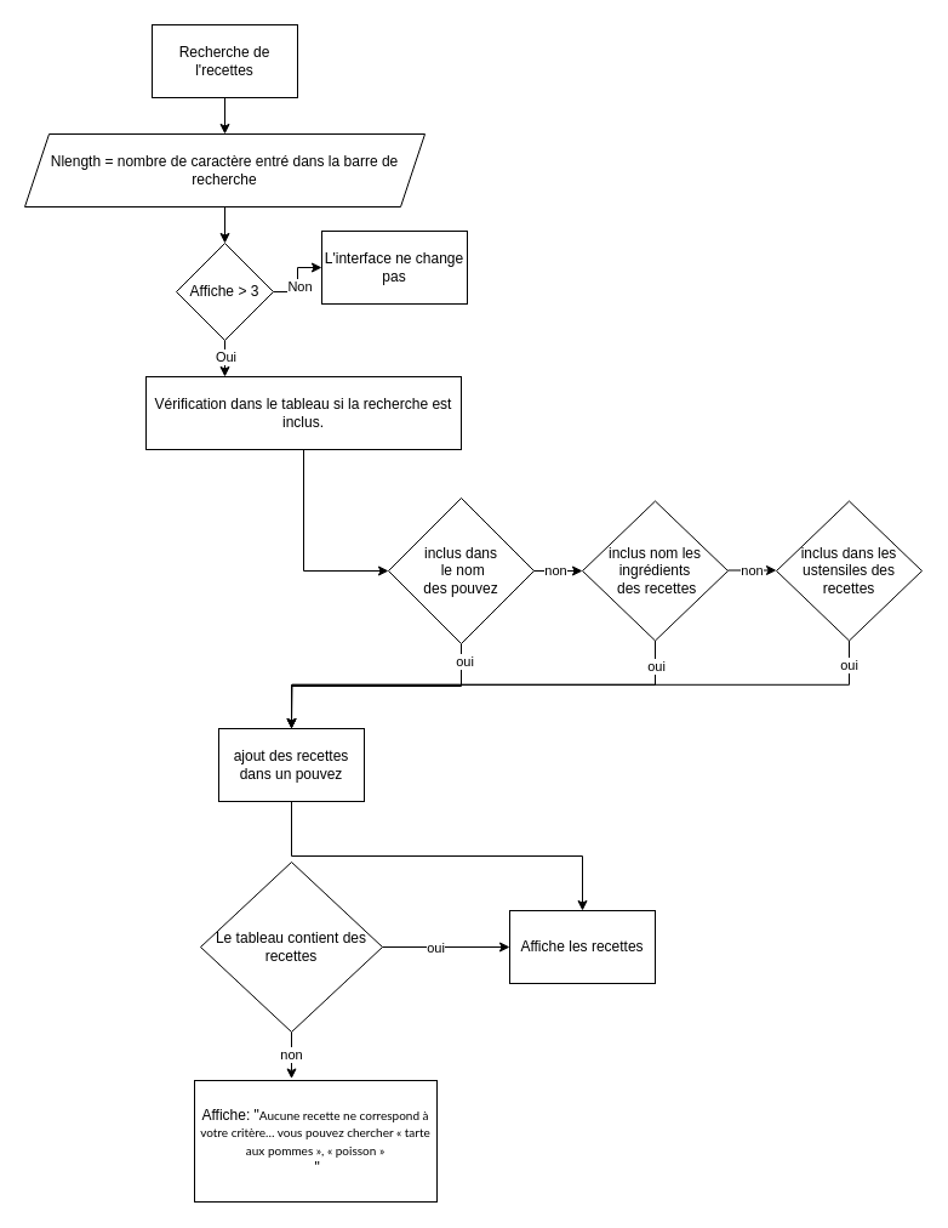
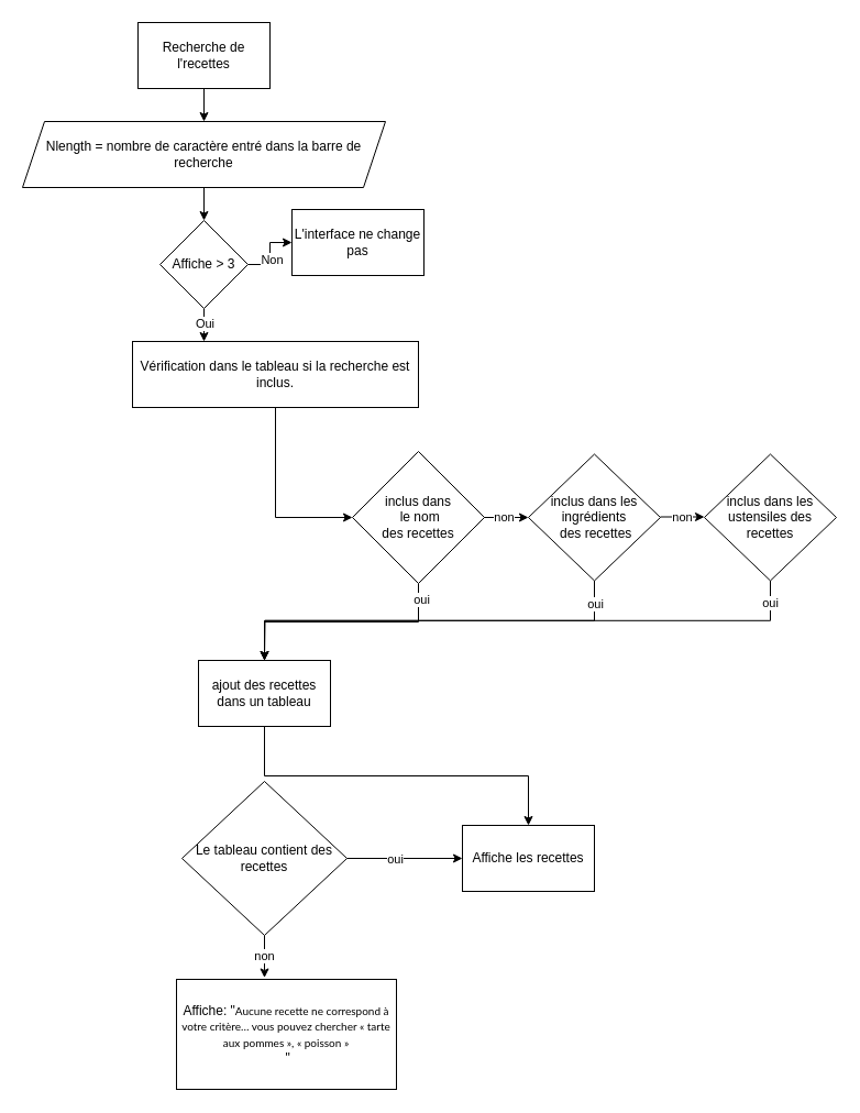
- <mxCell id="17" value="inclus dans&lt;br&gt;&amp;nbsp;le nom &lt;br&gt;des pouvez" style="rhombus;whiteSpace=wrap;html=1;" vertex="1" parent="1"><mxGeometry x="320" y="410" width="120" height="120" as="geometry" /></mxCell>
+ <mxCell id="17" value="inclus dans&lt;br&gt;&amp;nbsp;le nom &lt;br&gt;des recettes" style="rhombus;whiteSpace=wrap;html=1;" vertex="1" parent="1"><mxGeometry x="320" y="410" width="120" height="120" as="geometry" /></mxCell>
- <mxCell id="21" value="inclus nom les ingrédients&lt;br&gt;&amp;nbsp;des recettes" style="rhombus;whiteSpace=wrap;html=1;" vertex="1" parent="1"><mxGeometry x="480" y="412.5" width="120" height="115" as="geometry" /></mxCell>
+ <mxCell id="21" value="inclus dans les ingrédients&lt;br&gt;&amp;nbsp;des recettes" style="rhombus;whiteSpace=wrap;html=1;" vertex="1" parent="1"><mxGeometry x="480" y="412.5" width="120" height="115" as="geometry" /></mxCell>
- <mxCell id="13" value="ajout des recettes dans un pouvez" style="whiteSpace=wrap;html=1;" vertex="1" parent="1"><mxGeometry x="180" y="600" width="120" height="60" as="geometry" /></mxCell>
+ <mxCell id="13" value="ajout des recettes dans un tableau" style="whiteSpace=wrap;html=1;" vertex="1" parent="1"><mxGeometry x="180" y="600" width="120" height="60" as="geometry" /></mxCell>
